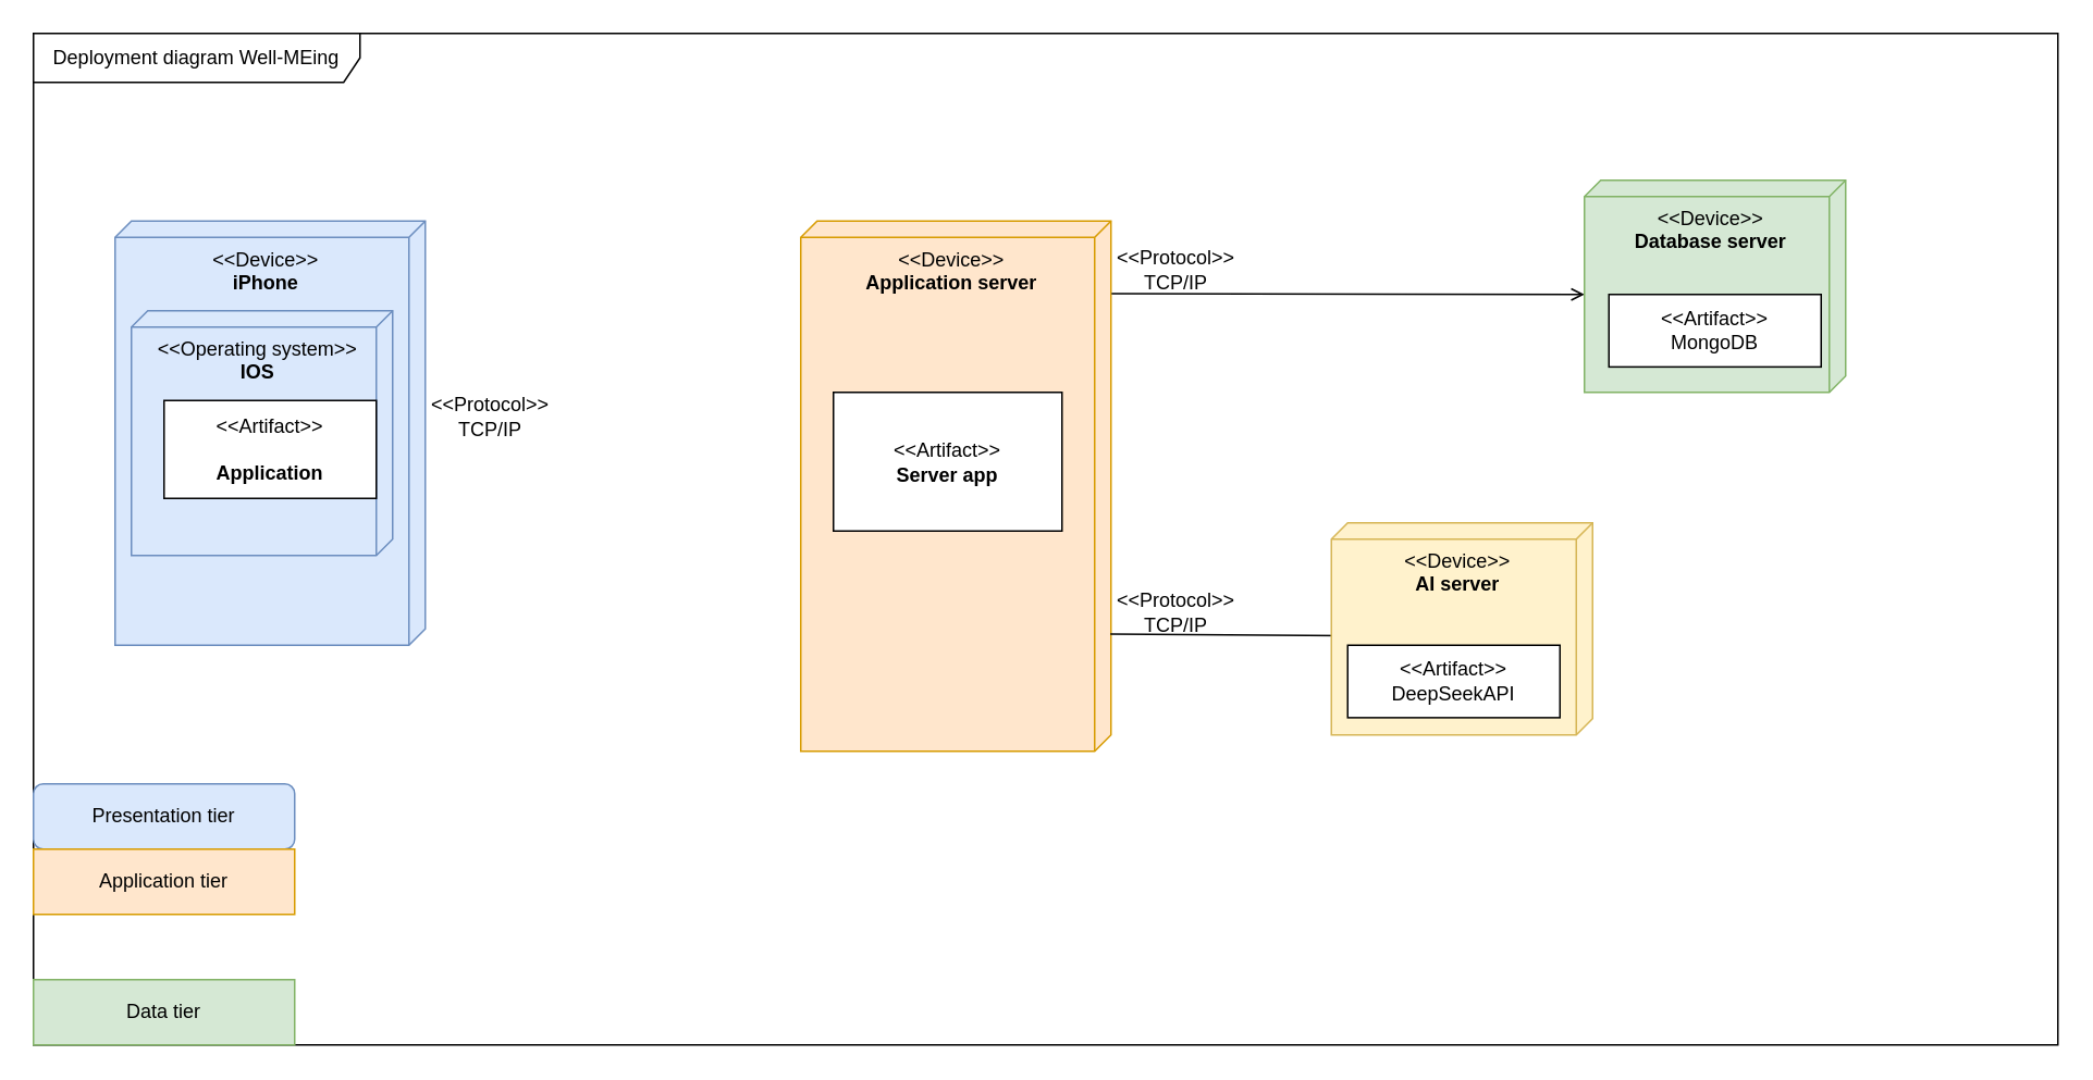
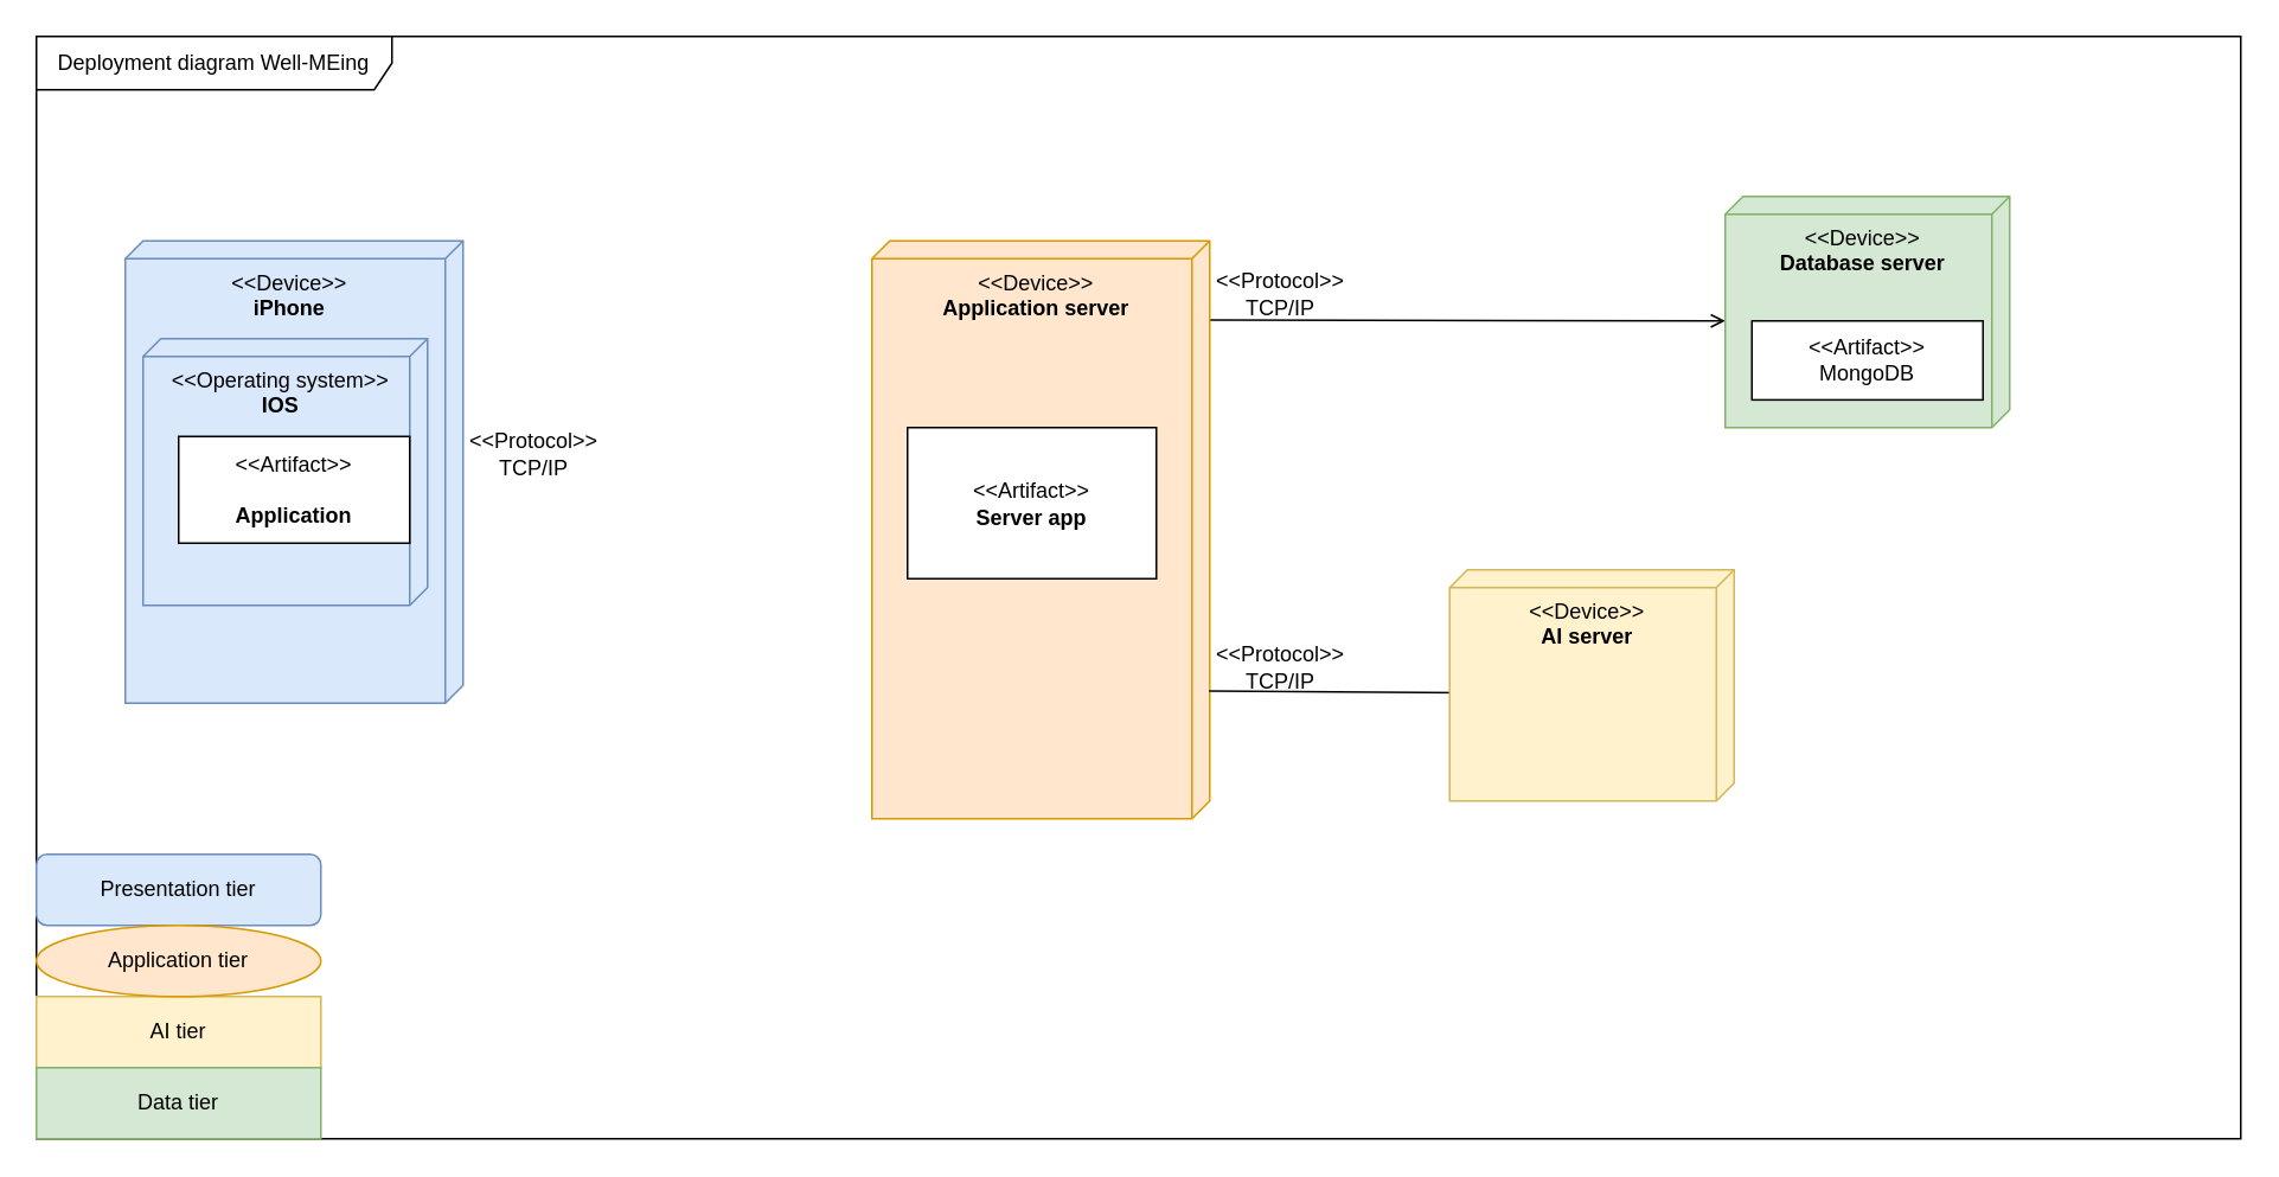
- <mxCell id="13" value="&amp;lt;&amp;lt;Artifact&amp;gt;&amp;gt;&lt;br&gt;DeepSeekAPI" style="html=1;align=center;verticalAlign=middle;dashed=0;whiteSpace=wrap;" vertex="1" parent="2"><mxGeometry x="805" y="374.998" width="130" height="44.423" as="geometry" /></mxCell>
- <mxCell id="18" value="Application tier" style="rounded=0;whiteSpace=wrap;html=1;fillColor=#ffe6cc;strokeColor=#d79b00;" vertex="1" parent="2"><mxGeometry y="500" width="160" height="40" as="geometry" /></mxCell>
+ <mxCell id="18" value="Application tier" style="ellipse;whiteSpace=wrap;html=1;fillColor=#ffe6cc;strokeColor=#d79b00;" vertex="1" parent="2"><mxGeometry y="500" width="160" height="40" as="geometry" /></mxCell>
+ <mxCell id="10" value="AI tier" style="rounded=0;whiteSpace=wrap;html=1;fillColor=#fff2cc;strokeColor=#d6b656;" vertex="1" parent="2"><mxGeometry y="540" width="160" height="40" as="geometry" /></mxCell>
